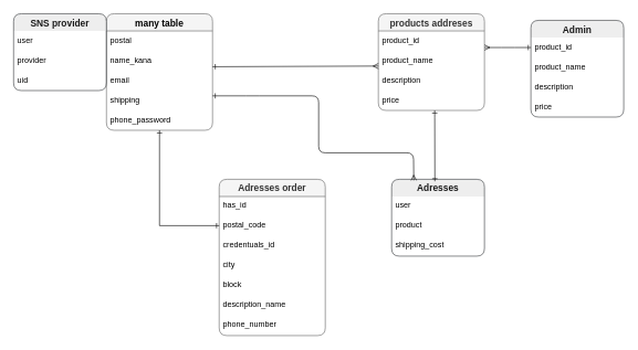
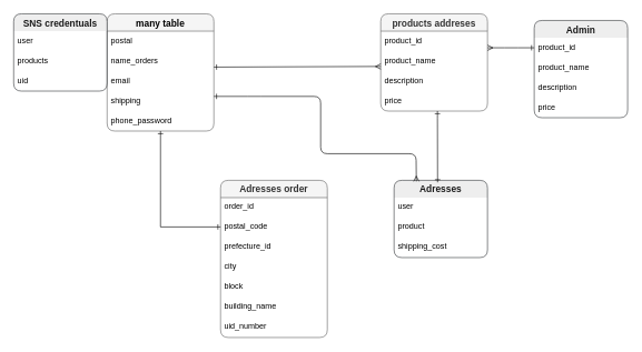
- <mxCell id="41" value="SNS provider" style="swimlane;fontStyle=1;childLayout=stackLayout;horizontal=1;startSize=26;horizontalStack=0;resizeParent=1;resizeParentMax=0;resizeLast=0;collapsible=1;marginBottom=0;align=center;fontSize=14;rounded=1;swimlaneLine=0;fillColor=#eeeeee;strokeColor=#36393d;perimeterSpacing=5;fontColor=#1A1A1A;" parent="1" vertex="1"><mxGeometry x="20" y="20" width="140" height="116" as="geometry" /></mxCell>
+ <mxCell id="41" value="SNS credentuals" style="swimlane;fontStyle=1;childLayout=stackLayout;horizontal=1;startSize=26;horizontalStack=0;resizeParent=1;resizeParentMax=0;resizeLast=0;collapsible=1;marginBottom=0;align=center;fontSize=14;rounded=1;swimlaneLine=0;fillColor=#eeeeee;strokeColor=#36393d;perimeterSpacing=5;fontColor=#1A1A1A;" parent="1" vertex="1"><mxGeometry x="20" y="20" width="140" height="116" as="geometry" /></mxCell>
- <mxCell id="43" value="provider" style="text;strokeColor=none;fillColor=none;spacingLeft=4;spacingRight=4;overflow=hidden;rotatable=0;points=[[0,0.5],[1,0.5]];portConstraint=eastwest;fontSize=12;" parent="41" vertex="1"><mxGeometry y="56" width="140" height="30" as="geometry" /></mxCell>
+ <mxCell id="43" value="products" style="text;strokeColor=none;fillColor=none;spacingLeft=4;spacingRight=4;overflow=hidden;rotatable=0;points=[[0,0.5],[1,0.5]];portConstraint=eastwest;fontSize=12;" parent="41" vertex="1"><mxGeometry y="56" width="140" height="30" as="geometry" /></mxCell>
- <mxCell id="4" value="name_kana" style="text;strokeColor=none;fillColor=none;spacingLeft=4;spacingRight=4;overflow=hidden;rotatable=0;points=[[0,0.5],[1,0.5]];portConstraint=eastwest;fontSize=12;" parent="2" vertex="1"><mxGeometry y="56" width="160" height="30" as="geometry" /></mxCell>
+ <mxCell id="4" value="name_orders" style="text;strokeColor=none;fillColor=none;spacingLeft=4;spacingRight=4;overflow=hidden;rotatable=0;points=[[0,0.5],[1,0.5]];portConstraint=eastwest;fontSize=12;" parent="2" vertex="1"><mxGeometry y="56" width="160" height="30" as="geometry" /></mxCell>
- <mxCell id="14" value="has_id" style="text;strokeColor=none;fillColor=none;spacingLeft=4;spacingRight=4;overflow=hidden;rotatable=0;points=[[0,0.5],[1,0.5]];portConstraint=eastwest;fontSize=12;" parent="13" vertex="1"><mxGeometry y="26" width="160" height="30" as="geometry" /></mxCell>
+ <mxCell id="14" value="order_id" style="text;strokeColor=none;fillColor=none;spacingLeft=4;spacingRight=4;overflow=hidden;rotatable=0;points=[[0,0.5],[1,0.5]];portConstraint=eastwest;fontSize=12;" parent="13" vertex="1"><mxGeometry y="26" width="160" height="30" as="geometry" /></mxCell>
- <mxCell id="16" value="credentuals_id" style="text;strokeColor=none;fillColor=none;spacingLeft=4;spacingRight=4;overflow=hidden;rotatable=0;points=[[0,0.5],[1,0.5]];portConstraint=eastwest;fontSize=12;" parent="13" vertex="1"><mxGeometry y="86" width="160" height="30" as="geometry" /></mxCell>
+ <mxCell id="16" value="prefecture_id" style="text;strokeColor=none;fillColor=none;spacingLeft=4;spacingRight=4;overflow=hidden;rotatable=0;points=[[0,0.5],[1,0.5]];portConstraint=eastwest;fontSize=12;" parent="13" vertex="1"><mxGeometry y="86" width="160" height="30" as="geometry" /></mxCell>
- <mxCell id="19" value="description_name" style="text;strokeColor=none;fillColor=none;spacingLeft=4;spacingRight=4;overflow=hidden;rotatable=0;points=[[0,0.5],[1,0.5]];portConstraint=eastwest;fontSize=12;" parent="13" vertex="1"><mxGeometry y="176" width="160" height="30" as="geometry" /></mxCell>
+ <mxCell id="19" value="building_name" style="text;strokeColor=none;fillColor=none;spacingLeft=4;spacingRight=4;overflow=hidden;rotatable=0;points=[[0,0.5],[1,0.5]];portConstraint=eastwest;fontSize=12;" parent="13" vertex="1"><mxGeometry y="176" width="160" height="30" as="geometry" /></mxCell>
- <mxCell id="20" value="phone_number" style="text;strokeColor=none;fillColor=none;spacingLeft=4;spacingRight=4;overflow=hidden;rotatable=0;points=[[0,0.5],[1,0.5]];portConstraint=eastwest;fontSize=12;" parent="13" vertex="1"><mxGeometry y="206" width="160" height="30" as="geometry" /></mxCell>
+ <mxCell id="20" value="uid_number" style="text;strokeColor=none;fillColor=none;spacingLeft=4;spacingRight=4;overflow=hidden;rotatable=0;points=[[0,0.5],[1,0.5]];portConstraint=eastwest;fontSize=12;" parent="13" vertex="1"><mxGeometry y="206" width="160" height="30" as="geometry" /></mxCell>
